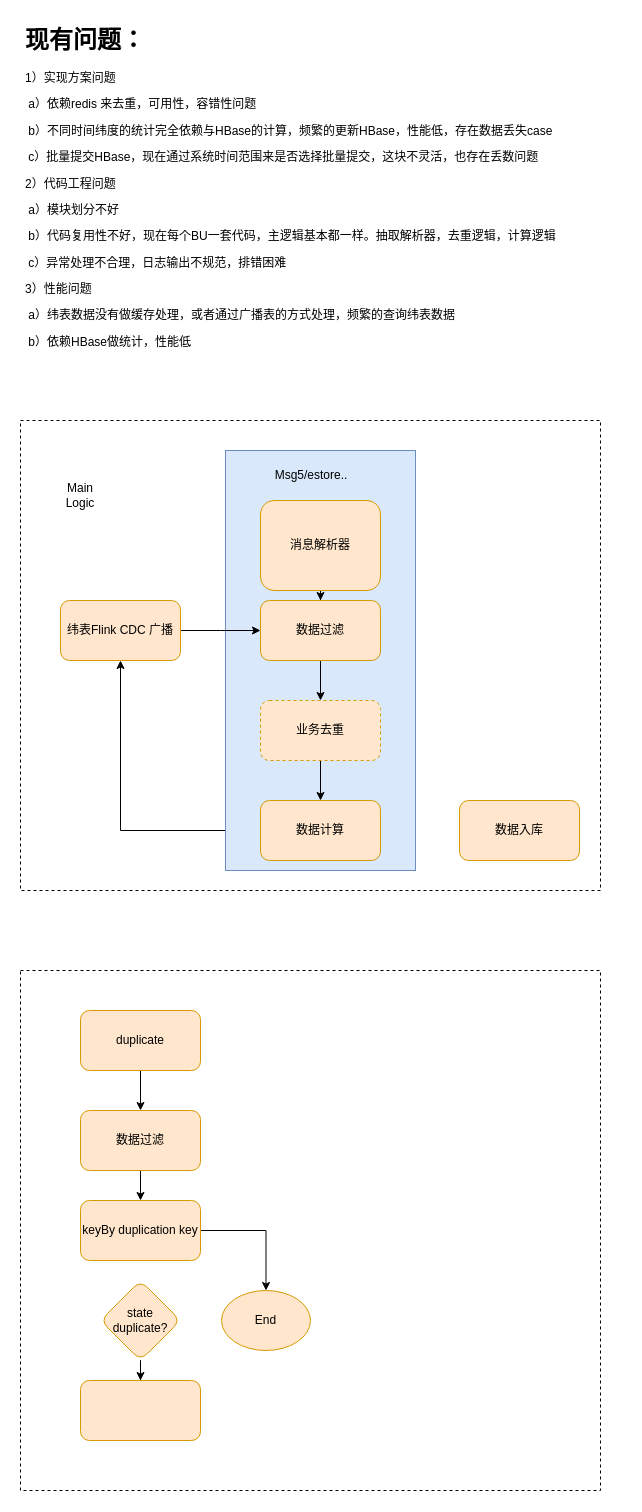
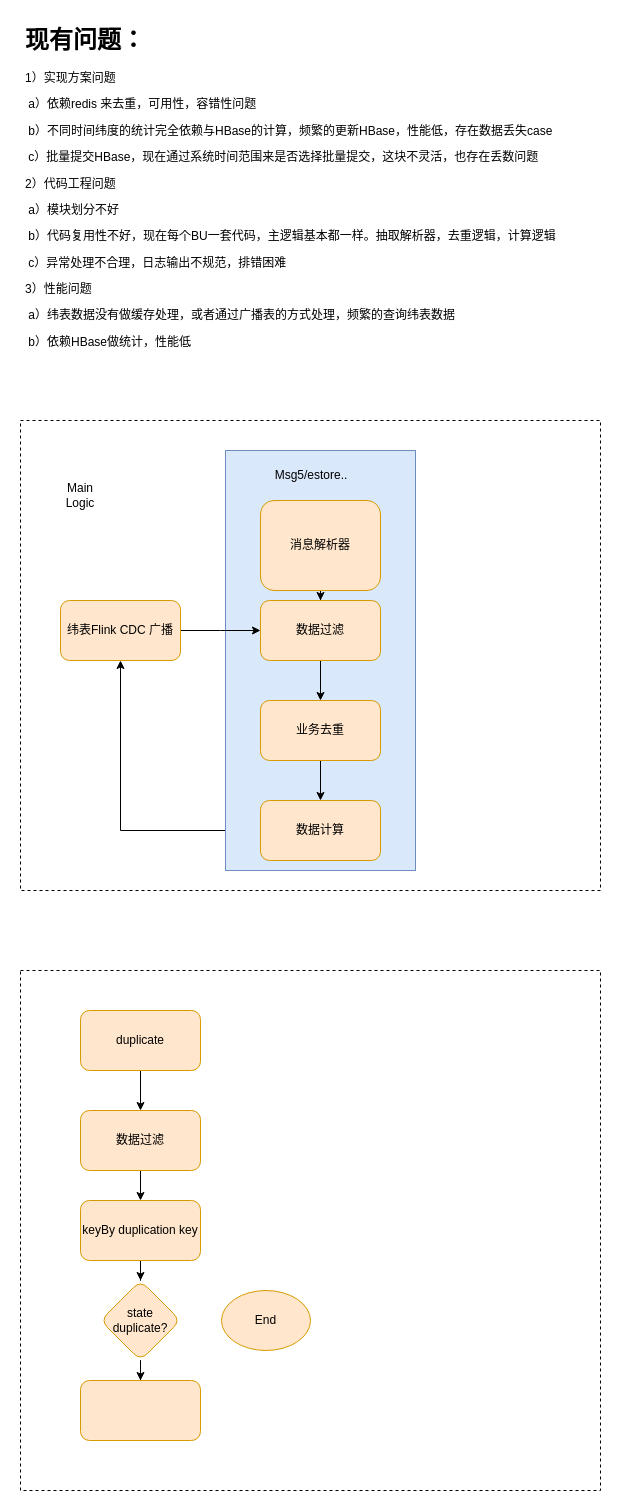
- <mxCell id="13" value="&lt;span&gt;业务去重&lt;/span&gt;" style="whiteSpace=wrap;html=1;fillColor=#ffe6cc;strokeColor=#d79b00;rounded=1;dashed=1;" parent="1" vertex="1"><mxGeometry x="260" y="700" width="120" height="60" as="geometry" /></mxCell>
+ <mxCell id="13" value="&lt;span&gt;业务去重&lt;/span&gt;" style="whiteSpace=wrap;html=1;fillColor=#ffe6cc;strokeColor=#d79b00;rounded=1;" parent="1" vertex="1"><mxGeometry x="260" y="700" width="120" height="60" as="geometry" /></mxCell>
- <mxCell id="6" value="数据入库" style="whiteSpace=wrap;html=1;fillColor=#ffe6cc;strokeColor=#d79b00;rounded=1;" parent="1" vertex="1"><mxGeometry x="459" y="800" width="120" height="60" as="geometry" /></mxCell>
- <mxCell id="23" value="" style="edgeStyle=orthogonalEdgeStyle;rounded=0;orthogonalLoop=1;jettySize=auto;html=1;" edge="1" parent="1" source="24" target="27"><mxGeometry relative="1" as="geometry" /></mxCell>
+ <mxCell id="23" value="" style="edgeStyle=orthogonalEdgeStyle;rounded=0;orthogonalLoop=1;jettySize=auto;html=1;" edge="1" parent="1" source="24" target="26"><mxGeometry relative="1" as="geometry" /></mxCell>
